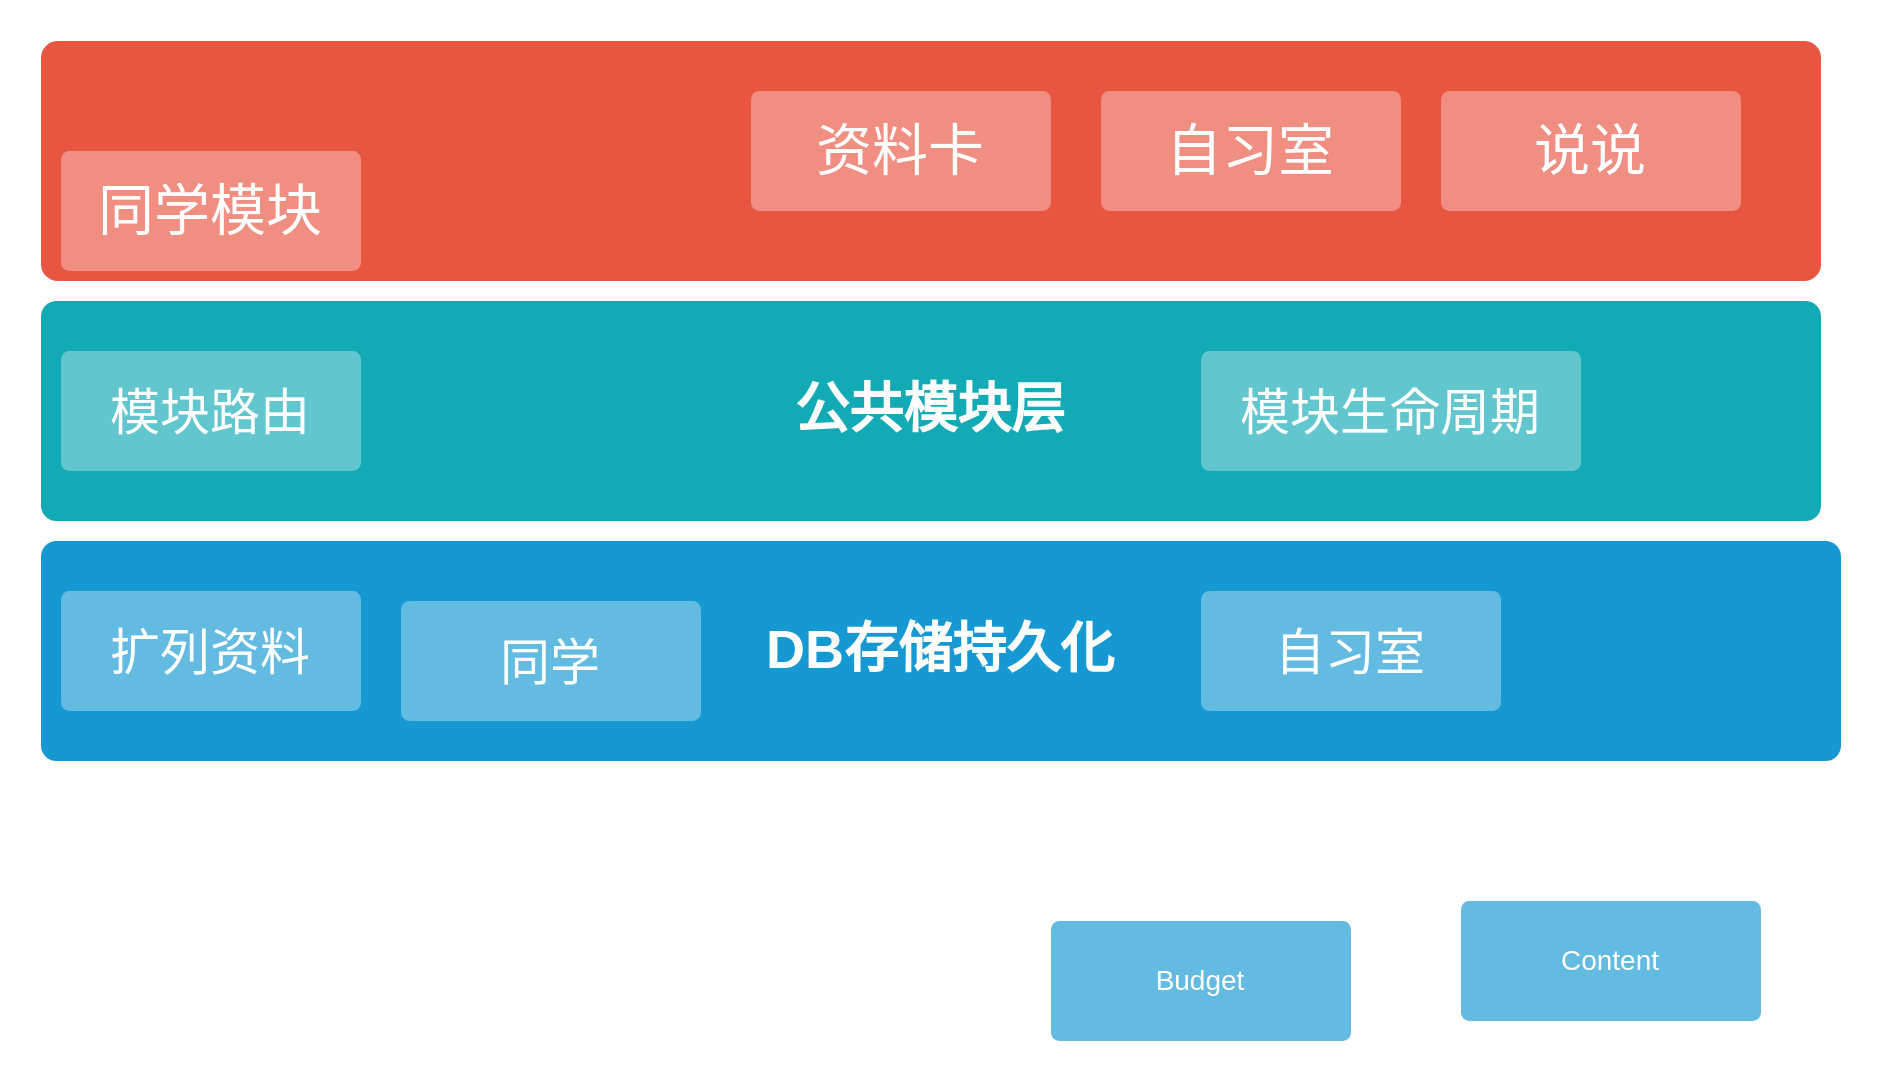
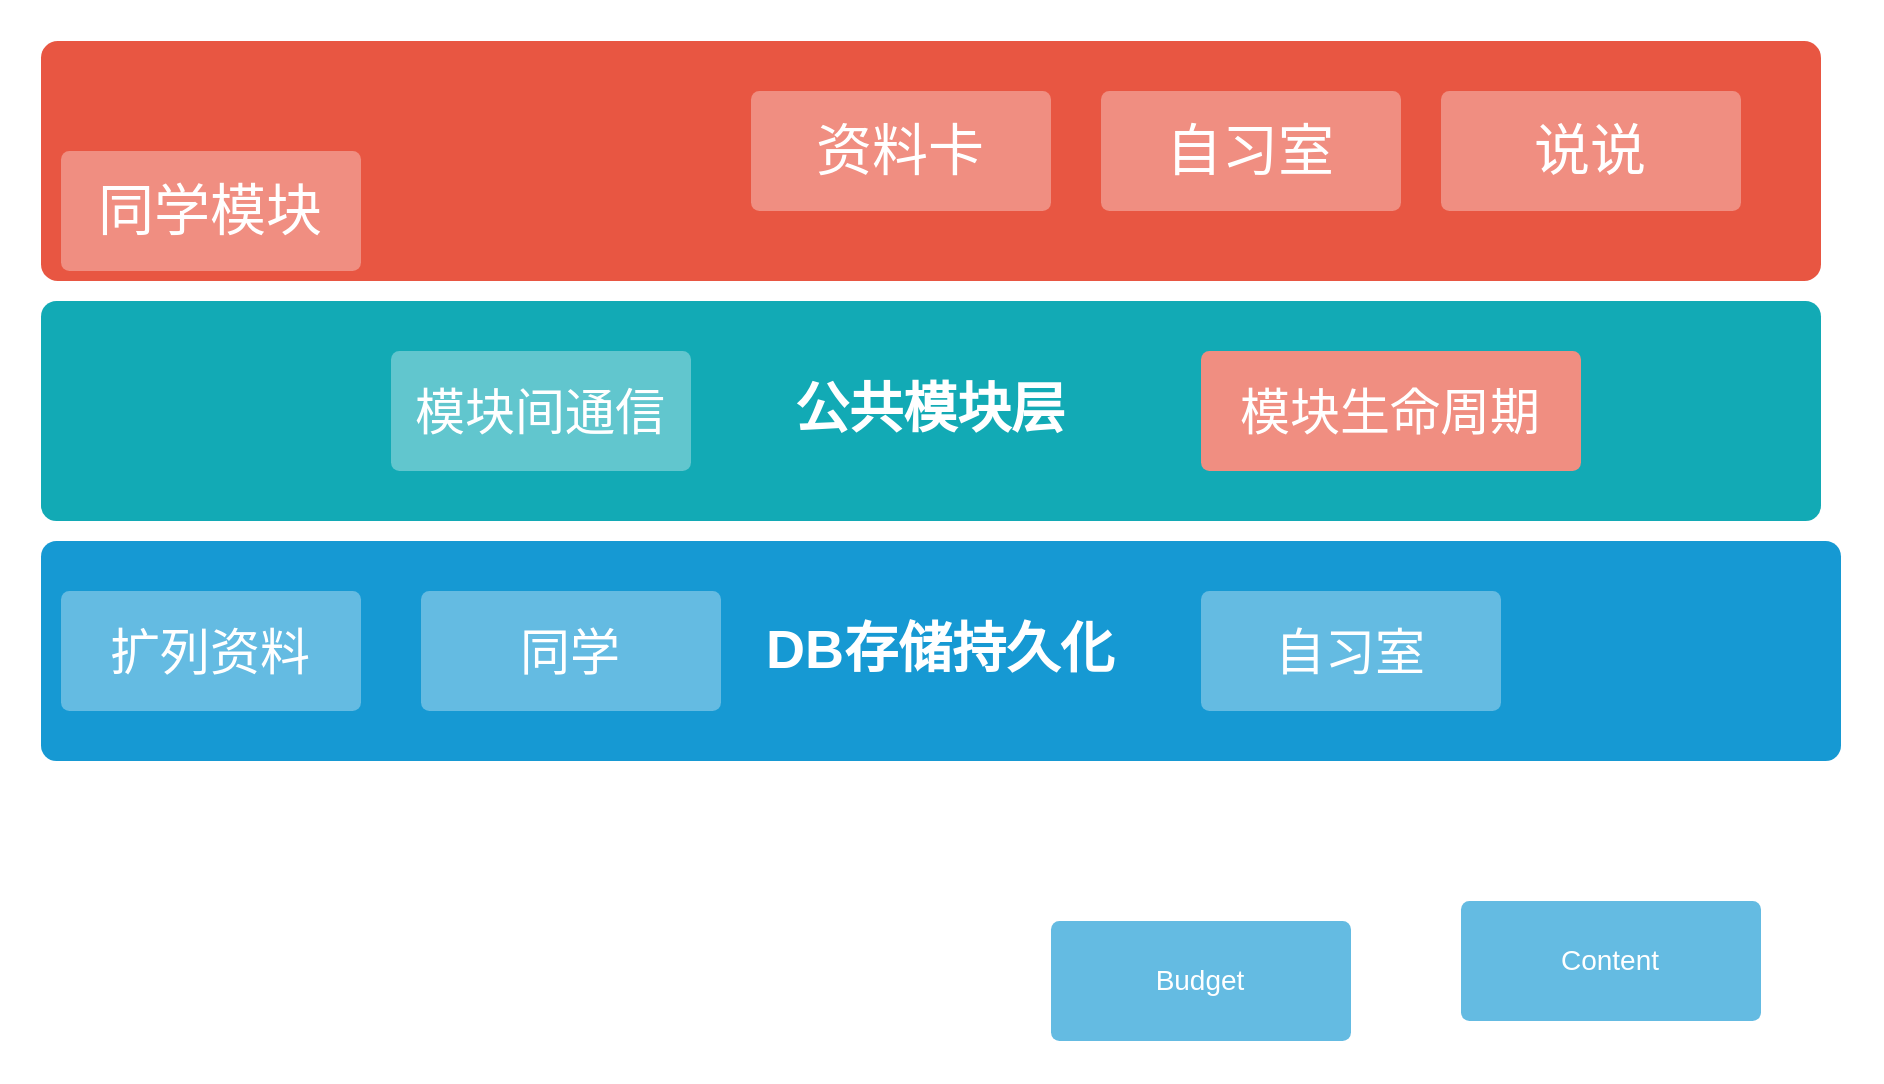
- <mxCell id="8" value="&lt;font style=&quot;font-size: 25px&quot;&gt;模块路由&lt;/font&gt;" style="rounded=1;whiteSpace=wrap;html=1;shadow=0;labelBackgroundColor=none;strokeColor=none;strokeWidth=3;fillColor=#61c6ce;fontFamily=Helvetica;fontSize=14;fontColor=#FFFFFF;align=center;spacing=5;fontStyle=0;arcSize=7;perimeterSpacing=2;" parent="1" vertex="1"><mxGeometry x="30" y="175" width="150" height="60" as="geometry" /></mxCell>
+ <mxCell id="12" value="&lt;font style=&quot;font-size: 25px&quot;&gt;模块间通信&lt;/font&gt;" style="rounded=1;whiteSpace=wrap;html=1;shadow=0;labelBackgroundColor=none;strokeColor=none;strokeWidth=3;fillColor=#61c6ce;fontFamily=Helvetica;fontSize=14;fontColor=#FFFFFF;align=center;spacing=5;fontStyle=0;arcSize=7;perimeterSpacing=2;" vertex="1" parent="1"><mxGeometry x="195" y="175" width="150" height="60" as="geometry" /></mxCell>
- <mxCell id="13" value="&lt;font style=&quot;font-size: 25px&quot;&gt;模块生命周期&lt;/font&gt;" style="rounded=1;whiteSpace=wrap;html=1;shadow=0;labelBackgroundColor=none;strokeColor=none;strokeWidth=3;fillColor=#61c6ce;fontFamily=Helvetica;fontSize=14;fontColor=#FFFFFF;align=center;spacing=5;fontStyle=0;arcSize=7;perimeterSpacing=2;" vertex="1" parent="1"><mxGeometry x="600" y="175" width="190" height="60" as="geometry" /></mxCell>
+ <mxCell id="13" value="&lt;font style=&quot;font-size: 25px&quot;&gt;模块生命周期&lt;/font&gt;" style="rounded=1;whiteSpace=wrap;html=1;shadow=0;labelBackgroundColor=none;strokeColor=none;strokeWidth=3;fillColor=#f08e81;fontFamily=Helvetica;fontSize=14;fontColor=#FFFFFF;align=center;spacing=5;fontStyle=0;arcSize=7;perimeterSpacing=2;" vertex="1" parent="1"><mxGeometry x="600" y="175" width="190" height="60" as="geometry" /></mxCell>
- <mxCell id="9" value="&lt;span style=&quot;font-size: 25px&quot;&gt;同学&lt;/span&gt;" style="rounded=1;whiteSpace=wrap;html=1;shadow=0;labelBackgroundColor=none;strokeColor=none;strokeWidth=3;fillColor=#64bbe2;fontFamily=Helvetica;fontSize=14;fontColor=#FFFFFF;align=center;spacing=5;arcSize=7;perimeterSpacing=2;" vertex="1" parent="1"><mxGeometry x="200" y="300" width="150" height="60" as="geometry" /></mxCell>
+ <mxCell id="9" value="&lt;span style=&quot;font-size: 25px&quot;&gt;同学&lt;/span&gt;" style="rounded=1;whiteSpace=wrap;html=1;shadow=0;labelBackgroundColor=none;strokeColor=none;strokeWidth=3;fillColor=#64bbe2;fontFamily=Helvetica;fontSize=14;fontColor=#FFFFFF;align=center;spacing=5;arcSize=7;perimeterSpacing=2;" vertex="1" parent="1"><mxGeometry x="210" y="295" width="150" height="60" as="geometry" /></mxCell>
